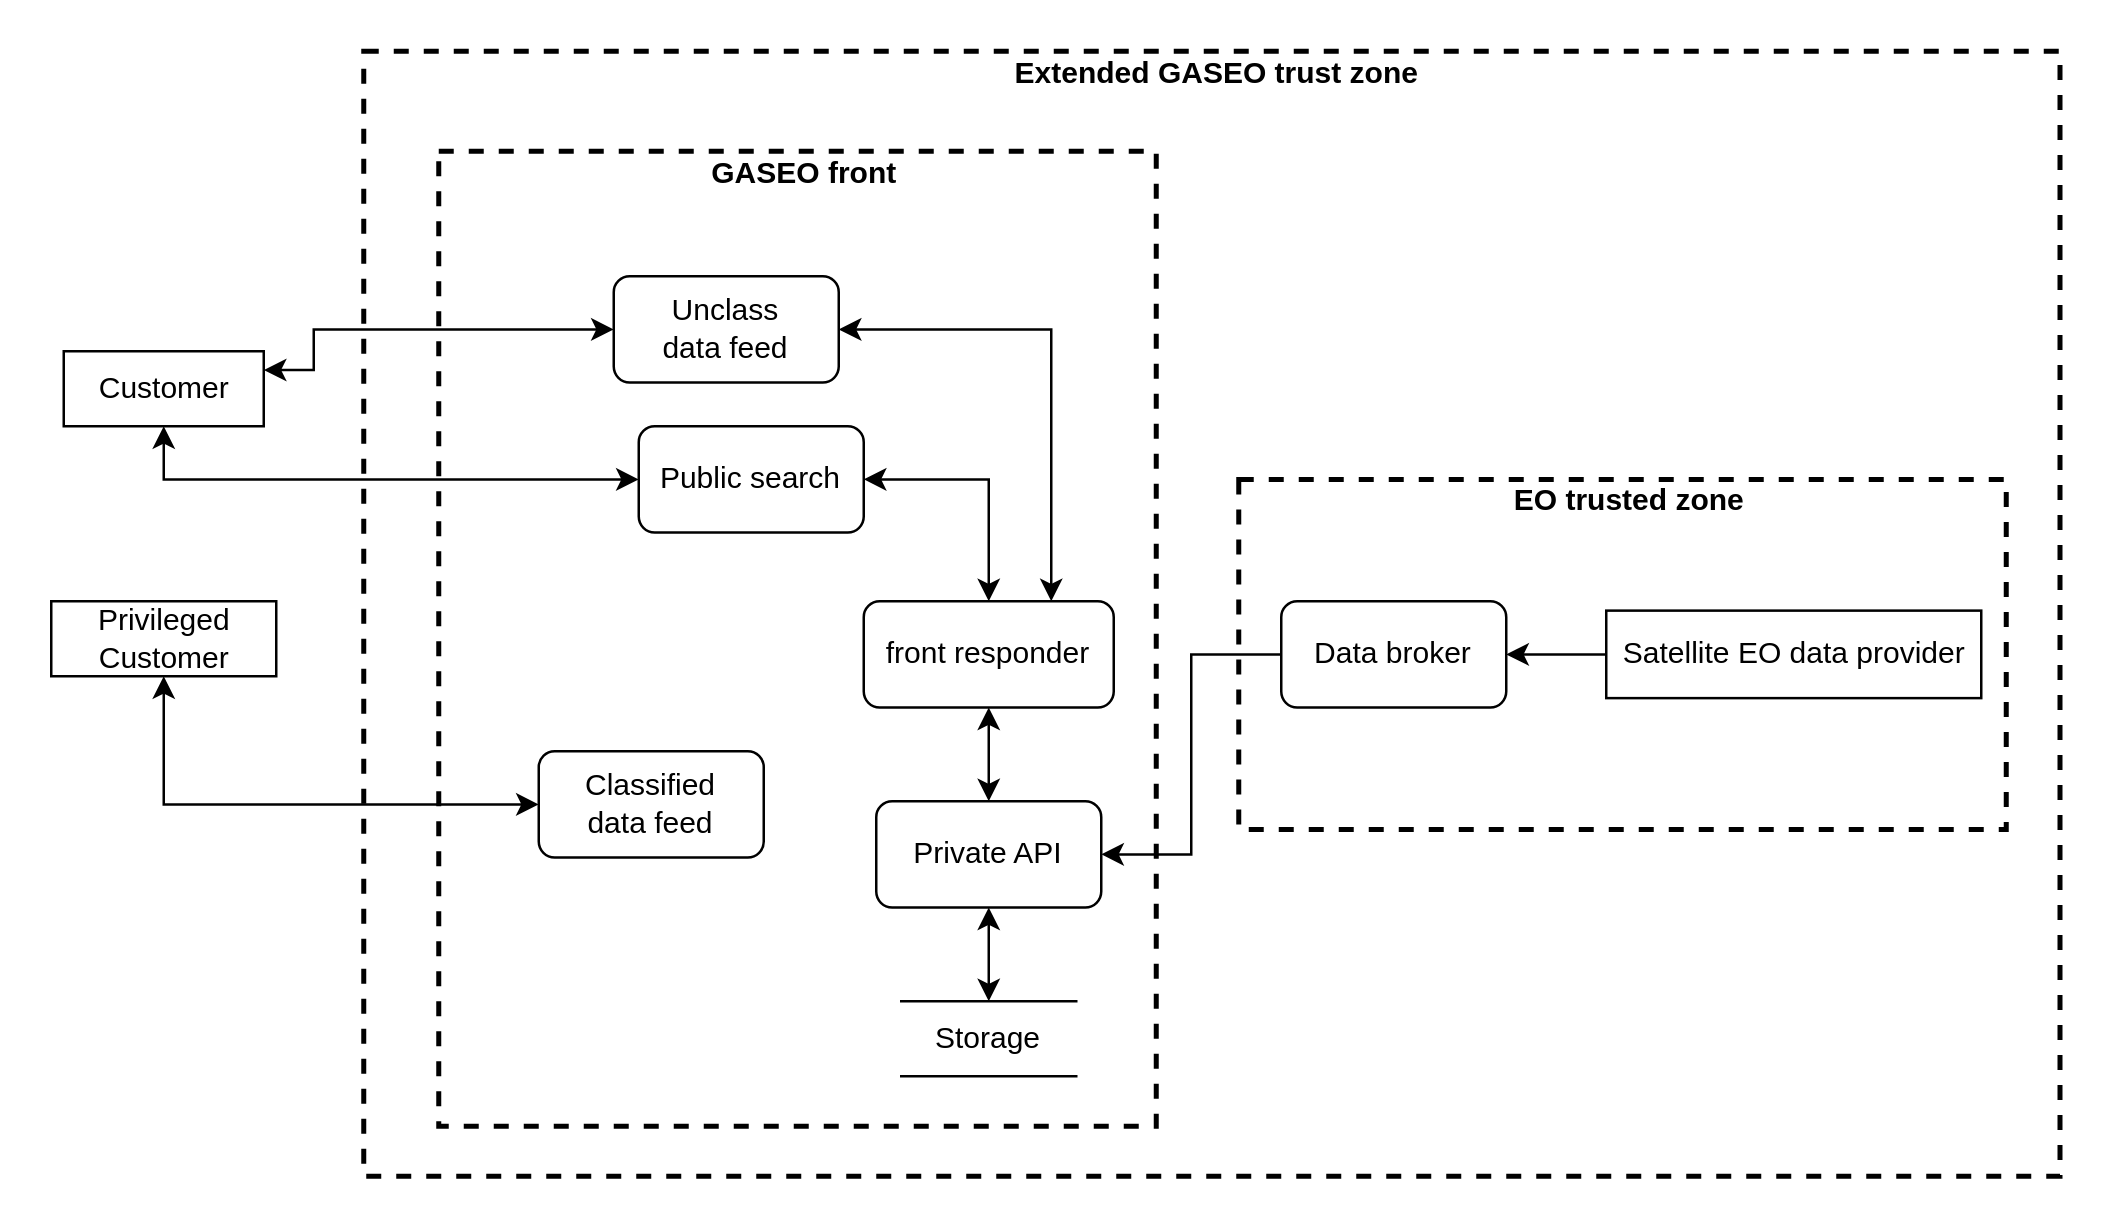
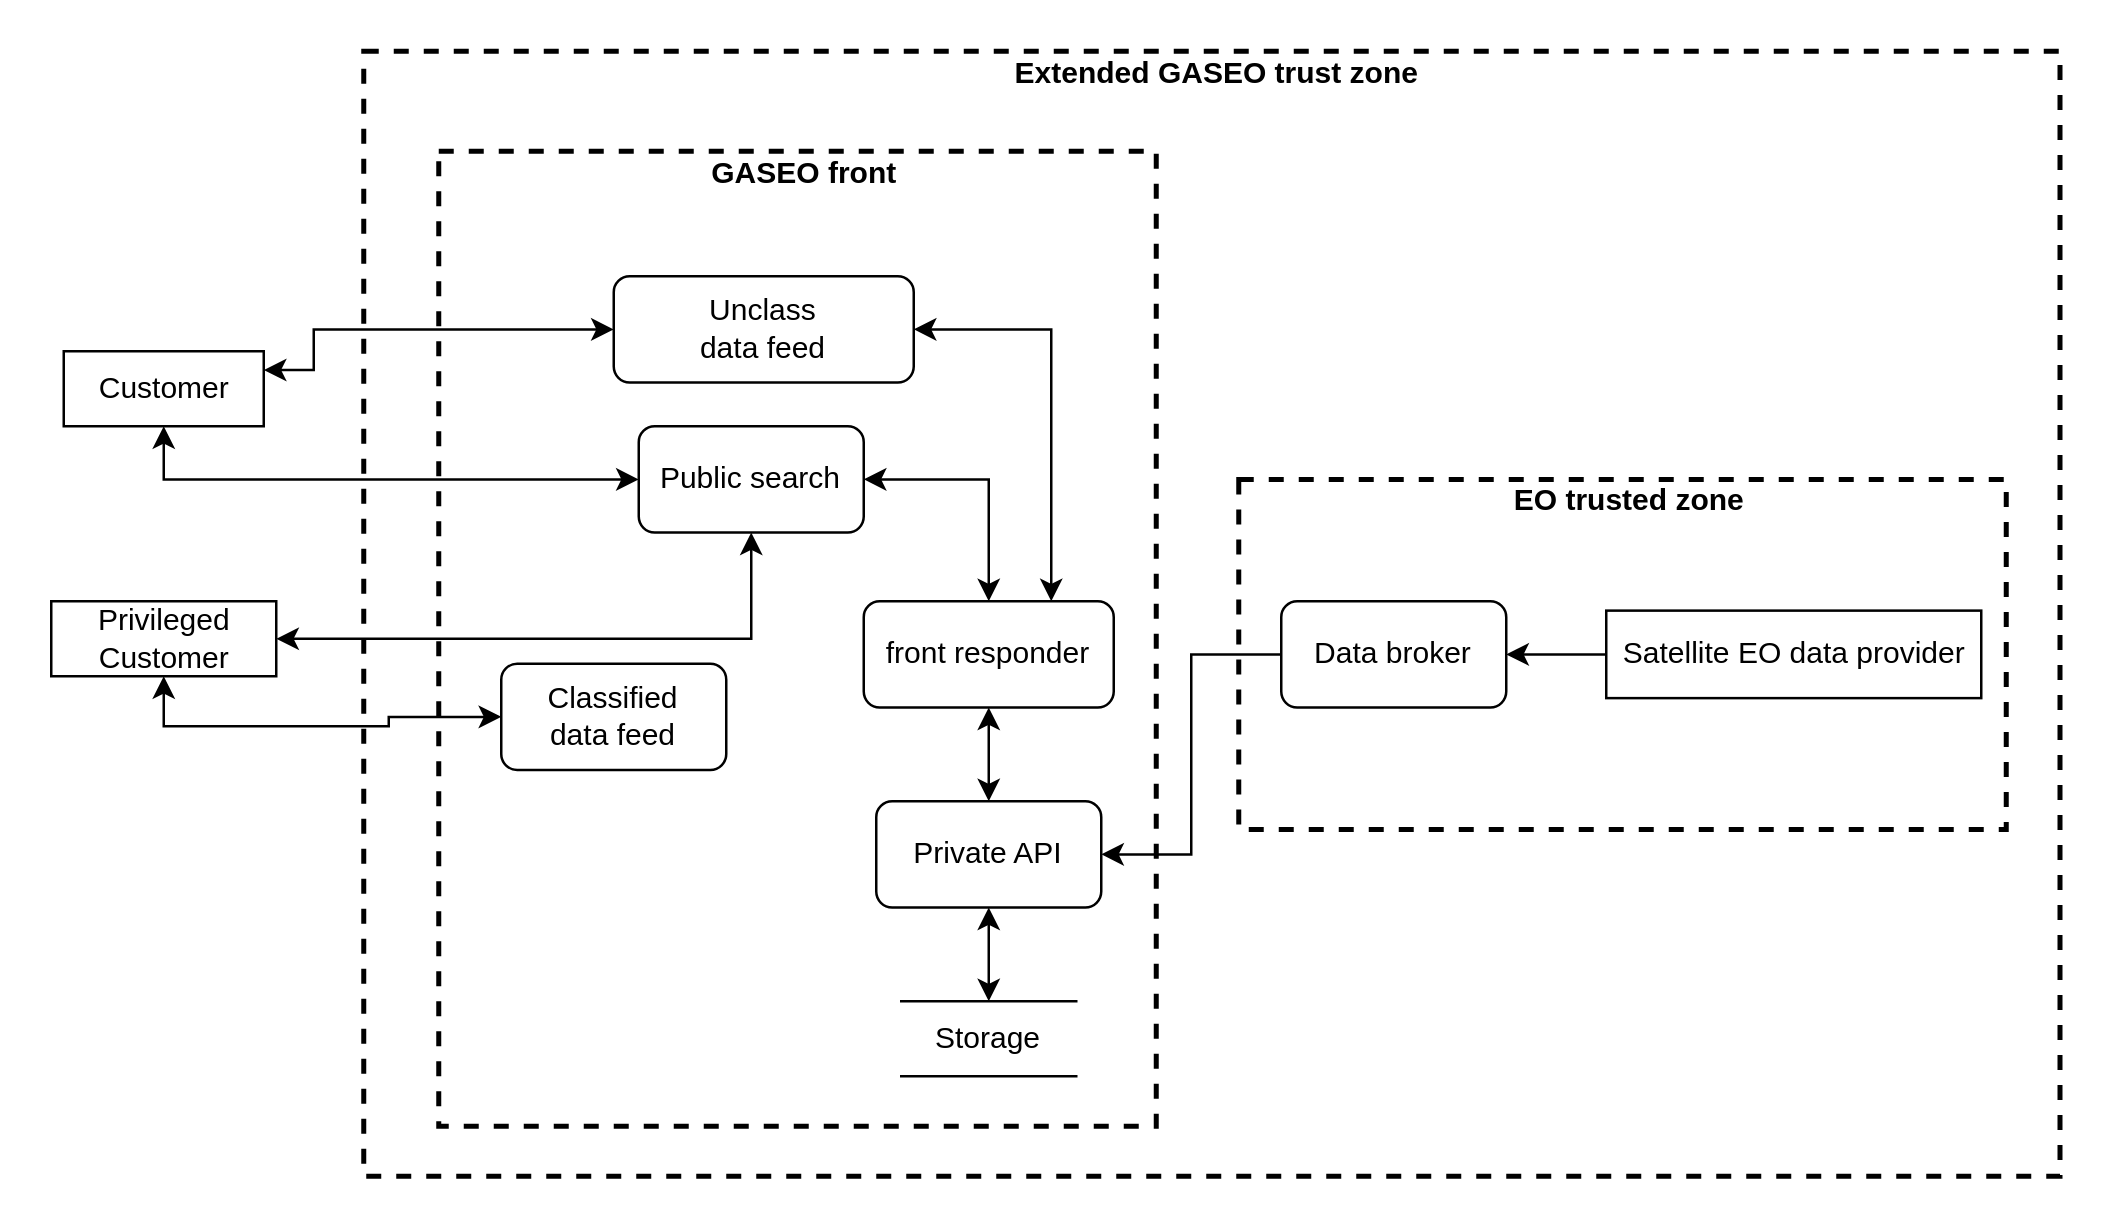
- <mxCell id="16" value="Unclass&lt;br&gt;data feed" style="rounded=1;whiteSpace=wrap;html=1;" parent="1" vertex="1"><mxGeometry x="245" y="110" width="90" height="42.5" as="geometry" /></mxCell>
+ <mxCell id="16" value="Unclass&lt;br&gt;data feed" style="rounded=1;whiteSpace=wrap;html=1;" parent="1" vertex="1"><mxGeometry x="245" y="110" width="120" height="42.5" as="geometry" /></mxCell>
+ <mxCell id="12" style="edgeStyle=orthogonalEdgeStyle;rounded=0;orthogonalLoop=1;jettySize=auto;html=1;startArrow=classic;startFill=1;" parent="1" source="14" target="15" edge="1"><mxGeometry relative="1" as="geometry" /></mxCell>
- <mxCell id="17" value="Classified&lt;br&gt;data feed" style="rounded=1;whiteSpace=wrap;html=1;" parent="1" vertex="1"><mxGeometry x="215" y="300" width="90" height="42.5" as="geometry" /></mxCell>
+ <mxCell id="17" value="Classified&lt;br&gt;data feed" style="rounded=1;whiteSpace=wrap;html=1;" parent="1" vertex="1"><mxGeometry x="200" y="265" width="90" height="42.5" as="geometry" /></mxCell>
